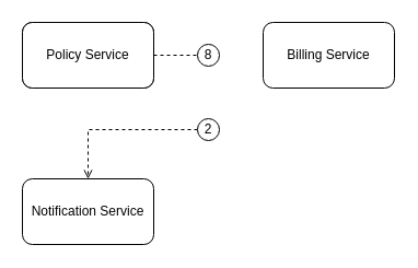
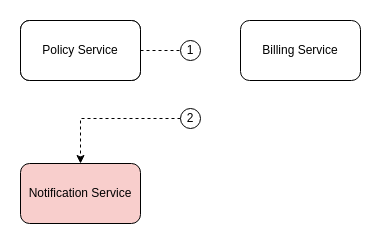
- <mxCell id="8" value="8" style="ellipse;whiteSpace=wrap;html=1;" parent="1" vertex="1"><mxGeometry x="180" y="40" width="20" height="20" as="geometry" /></mxCell>
+ <mxCell id="8" value="1" style="ellipse;whiteSpace=wrap;html=1;" parent="1" vertex="1"><mxGeometry x="180" y="40" width="20" height="20" as="geometry" /></mxCell>
- <mxCell id="2" value="" style="edgeStyle=orthogonalEdgeStyle;rounded=0;orthogonalLoop=1;jettySize=auto;html=1;dashed=1;entryX=0.5;entryY=0;entryDx=0;entryDy=0;endArrow=open;" parent="1" source="6" target="4" edge="1"><mxGeometry relative="1" as="geometry" /></mxCell>
+ <mxCell id="2" value="" style="edgeStyle=orthogonalEdgeStyle;rounded=0;orthogonalLoop=1;jettySize=auto;html=1;dashed=1;entryX=0.5;entryY=0;entryDx=0;entryDy=0;" parent="1" source="6" target="4" edge="1"><mxGeometry relative="1" as="geometry" /></mxCell>
- <mxCell id="4" value="Notification Service" style="rounded=1;whiteSpace=wrap;html=1;" parent="1" vertex="1"><mxGeometry x="20" y="163" width="120" height="60" as="geometry" /></mxCell>
+ <mxCell id="4" value="Notification Service" style="rounded=1;whiteSpace=wrap;html=1;fillColor=#f8cecc;" parent="1" vertex="1"><mxGeometry x="20" y="163" width="120" height="60" as="geometry" /></mxCell>
